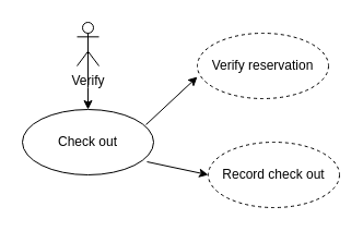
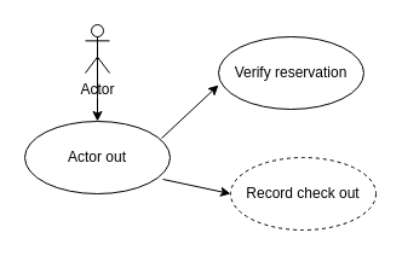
- <mxCell id="6" value="Verify reservation" style="ellipse;whiteSpace=wrap;html=1;dashed=1;" vertex="1" parent="1"><mxGeometry x="180" y="30" width="120" height="60" as="geometry" /></mxCell>
+ <mxCell id="6" value="Verify reservation" style="ellipse;whiteSpace=wrap;html=1;" vertex="1" parent="1"><mxGeometry x="180" y="30" width="120" height="60" as="geometry" /></mxCell>
- <mxCell id="3" value="Verify" style="shape=umlActor;verticalLabelPosition=bottom;verticalAlign=top;html=1;" vertex="1" parent="1"><mxGeometry x="70" y="20" width="20" height="40" as="geometry" /></mxCell>
+ <mxCell id="3" value="Actor" style="shape=umlActor;verticalLabelPosition=bottom;verticalAlign=top;html=1;" vertex="1" parent="1"><mxGeometry x="70" y="20" width="20" height="40" as="geometry" /></mxCell>
- <mxCell id="4" value="Check out" style="ellipse;whiteSpace=wrap;html=1;" vertex="1" parent="1"><mxGeometry x="20" y="100" width="120" height="60" as="geometry" /></mxCell>
+ <mxCell id="4" value="Actor out" style="ellipse;whiteSpace=wrap;html=1;" vertex="1" parent="1"><mxGeometry x="20" y="100" width="120" height="60" as="geometry" /></mxCell>
